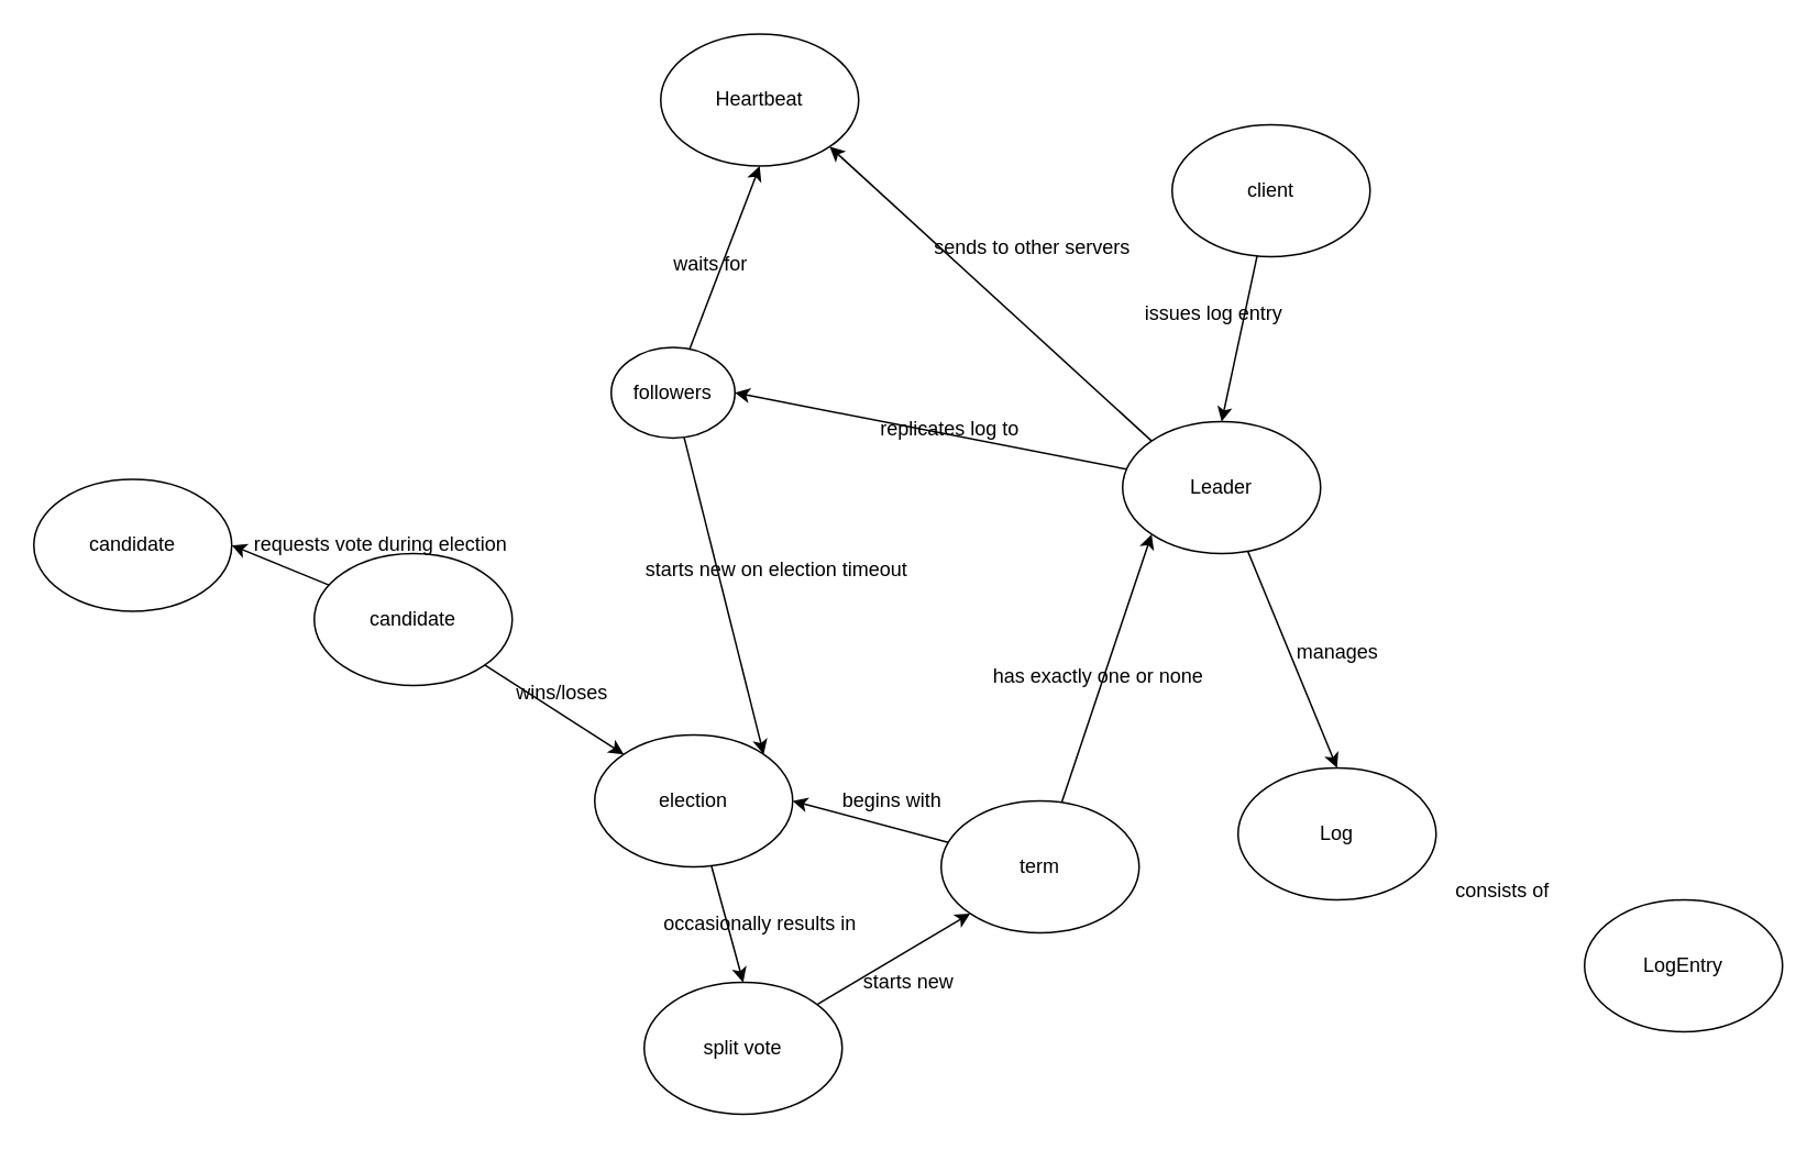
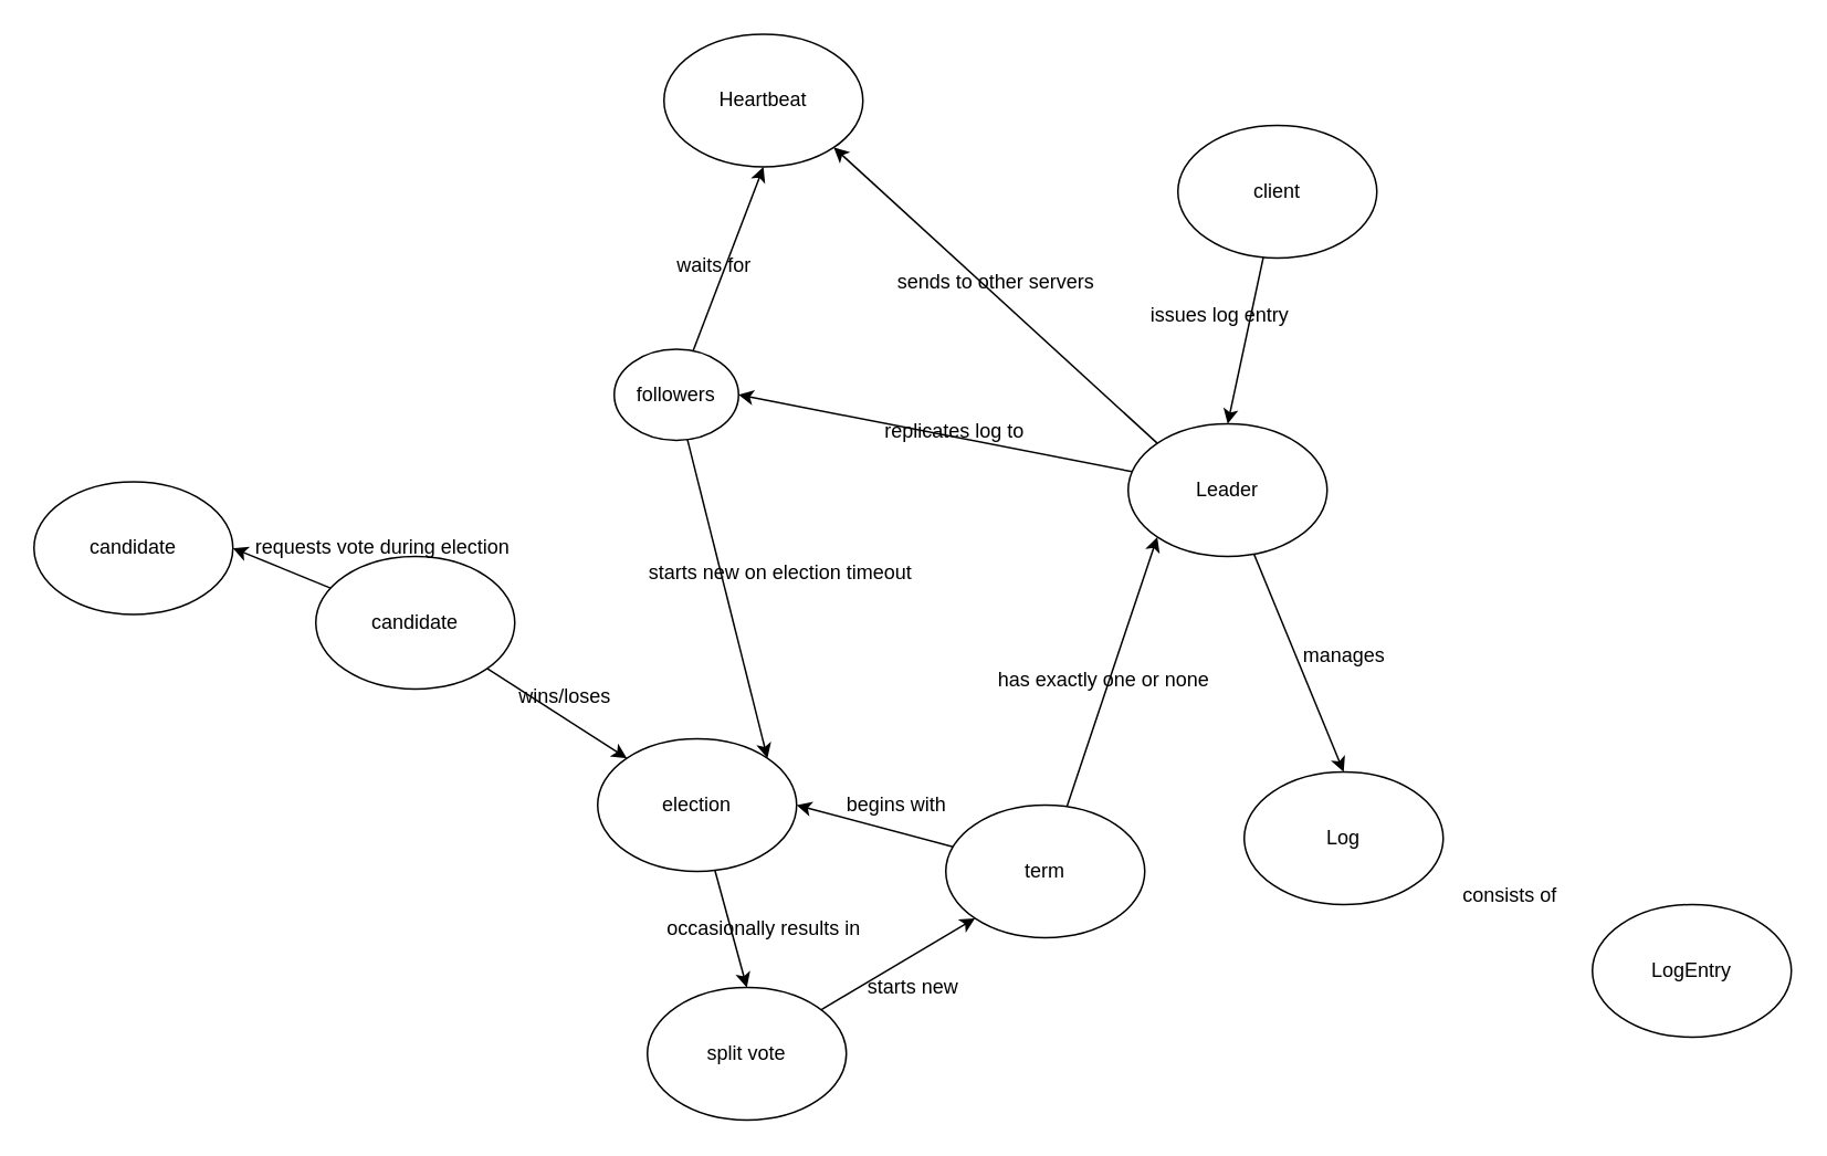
- <mxCell id="35" value="sends to other servers" style="text;html=1;align=center;verticalAlign=middle;resizable=0;points=[];autosize=1;strokeColor=none;fillColor=none;" vertex="1" parent="1"><mxGeometry x="555" y="135" width="140" height="30" as="geometry" /></mxCell>
+ <mxCell id="35" value="sends to other servers" style="text;html=1;align=center;verticalAlign=middle;resizable=0;points=[];autosize=1;strokeColor=none;fillColor=none;" vertex="1" parent="1"><mxGeometry x="530" y="155" width="140" height="30" as="geometry" /></mxCell>
